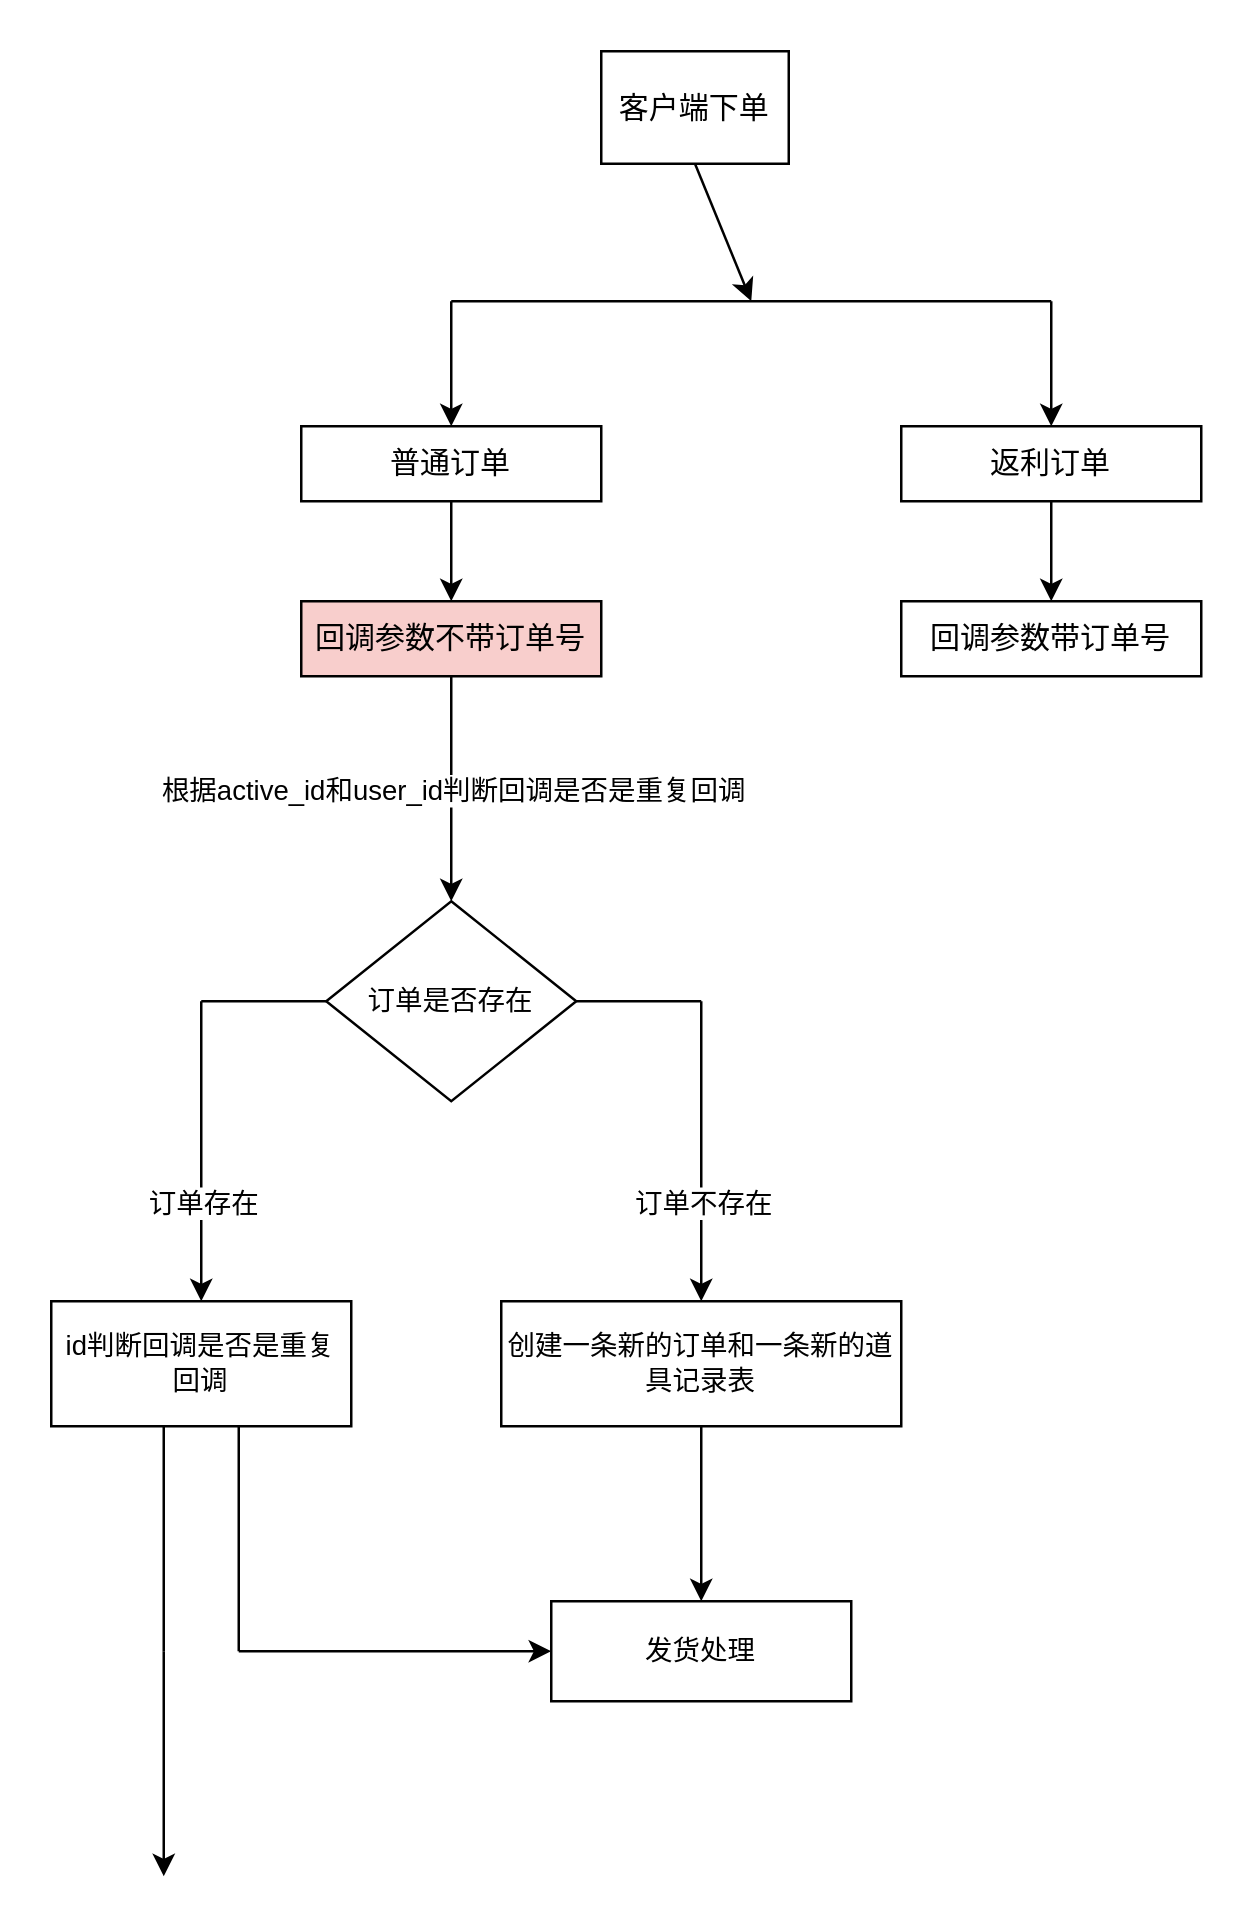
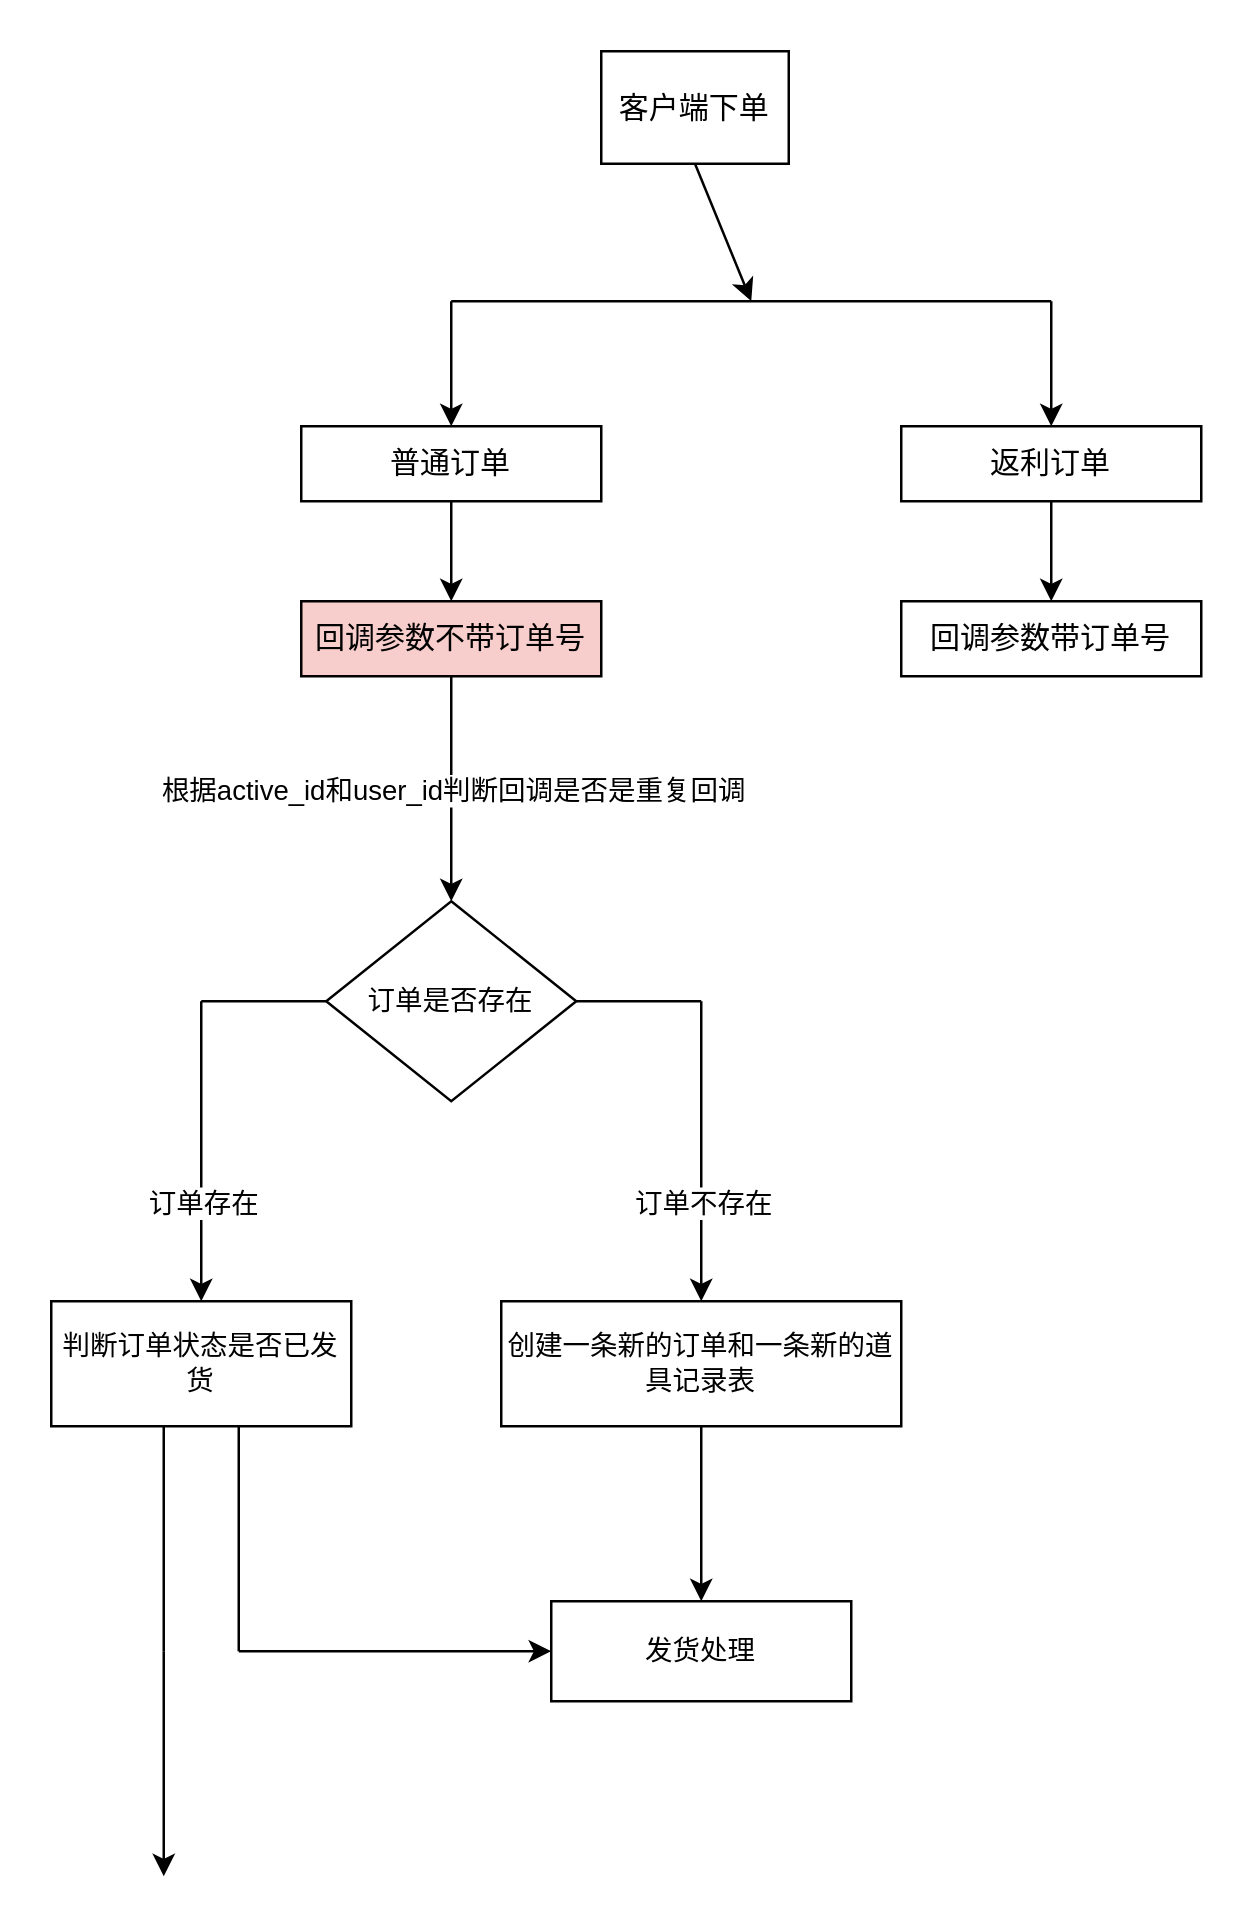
- <mxCell id="20" value="id判断回调是否是重复回调" style="rounded=0;whiteSpace=wrap;html=1;fontSize=11;" vertex="1" parent="1"><mxGeometry x="20" y="520" width="120" height="50" as="geometry" /></mxCell>
+ <mxCell id="20" value="判断订单状态是否已发货" style="rounded=0;whiteSpace=wrap;html=1;fontSize=11;" vertex="1" parent="1"><mxGeometry x="20" y="520" width="120" height="50" as="geometry" /></mxCell>
